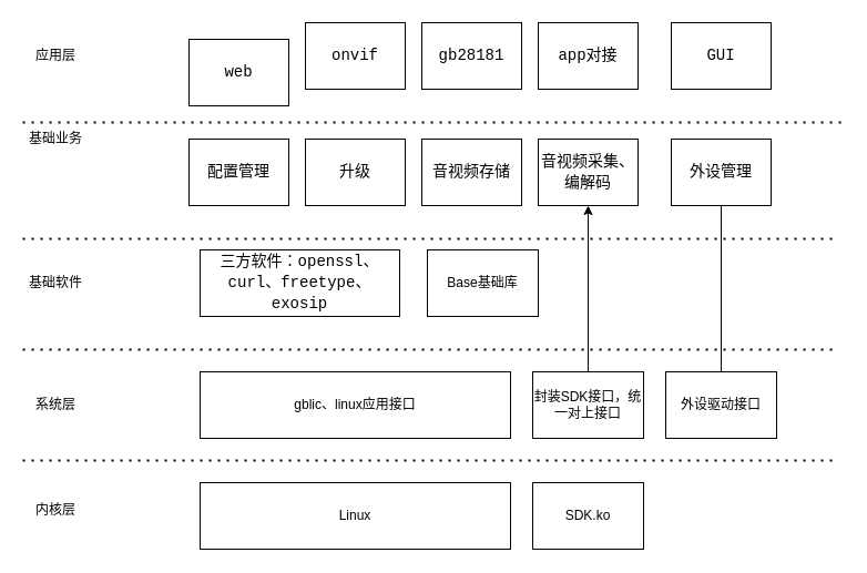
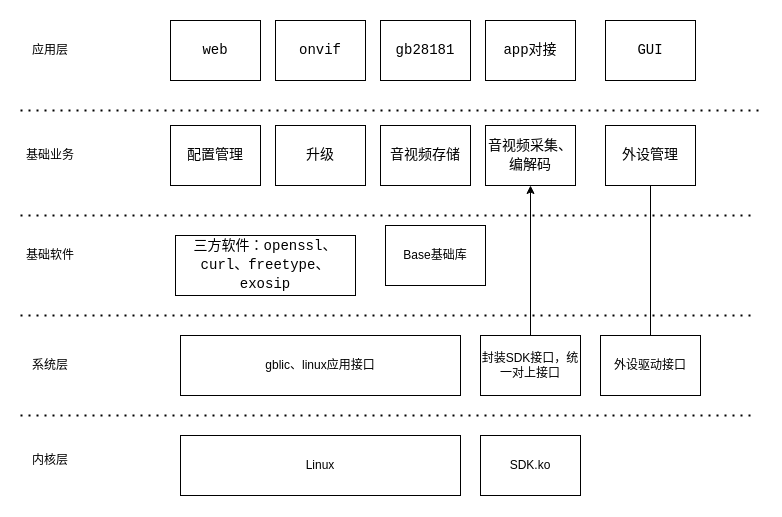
- <mxCell id="24" value="&lt;div style=&quot;font-family: consolas, &amp;quot;courier new&amp;quot;, monospace; font-size: 14px; line-height: 19px;&quot;&gt;&lt;div style=&quot;font-family: &amp;quot;consolas&amp;quot; , &amp;quot;courier new&amp;quot; , monospace ; line-height: 19px&quot;&gt;web&lt;/div&gt;&lt;/div&gt;" style="rounded=0;whiteSpace=wrap;html=1;fontColor=default;labelBackgroundColor=none;" parent="1" vertex="1"><mxGeometry x="170" y="35" width="90" height="60" as="geometry" /></mxCell>
+ <mxCell id="24" value="&lt;div style=&quot;font-family: consolas, &amp;quot;courier new&amp;quot;, monospace; font-size: 14px; line-height: 19px;&quot;&gt;&lt;div style=&quot;font-family: &amp;quot;consolas&amp;quot; , &amp;quot;courier new&amp;quot; , monospace ; line-height: 19px&quot;&gt;web&lt;/div&gt;&lt;/div&gt;" style="rounded=0;whiteSpace=wrap;html=1;fontColor=default;labelBackgroundColor=none;" parent="1" vertex="1"><mxGeometry x="170" y="20" width="90" height="60" as="geometry" /></mxCell>
- <mxCell id="15" value="基础业务" style="text;html=1;strokeColor=none;fillColor=none;align=center;verticalAlign=middle;whiteSpace=wrap;rounded=0;" parent="1" vertex="1"><mxGeometry x="20" y="110" width="60" height="30" as="geometry" /></mxCell>
+ <mxCell id="15" value="基础业务" style="text;html=1;strokeColor=none;fillColor=none;align=center;verticalAlign=middle;whiteSpace=wrap;rounded=0;" parent="1" vertex="1"><mxGeometry x="20" y="140" width="60" height="30" as="geometry" /></mxCell>
- <mxCell id="11" value="&lt;div style=&quot;font-family: consolas, &amp;quot;courier new&amp;quot;, monospace; font-size: 14px; line-height: 19px;&quot;&gt;三方软件：openssl、curl、freetype、exosip&lt;/div&gt;" style="rounded=0;whiteSpace=wrap;html=1;labelBackgroundColor=none;" parent="1" vertex="1"><mxGeometry x="180" y="225" width="180" height="60" as="geometry" /></mxCell>
+ <mxCell id="11" value="&lt;div style=&quot;font-family: consolas, &amp;quot;courier new&amp;quot;, monospace; font-size: 14px; line-height: 19px;&quot;&gt;三方软件：openssl、curl、freetype、exosip&lt;/div&gt;" style="rounded=0;whiteSpace=wrap;html=1;labelBackgroundColor=none;" parent="1" vertex="1"><mxGeometry x="175" y="235" width="180" height="60" as="geometry" /></mxCell>
